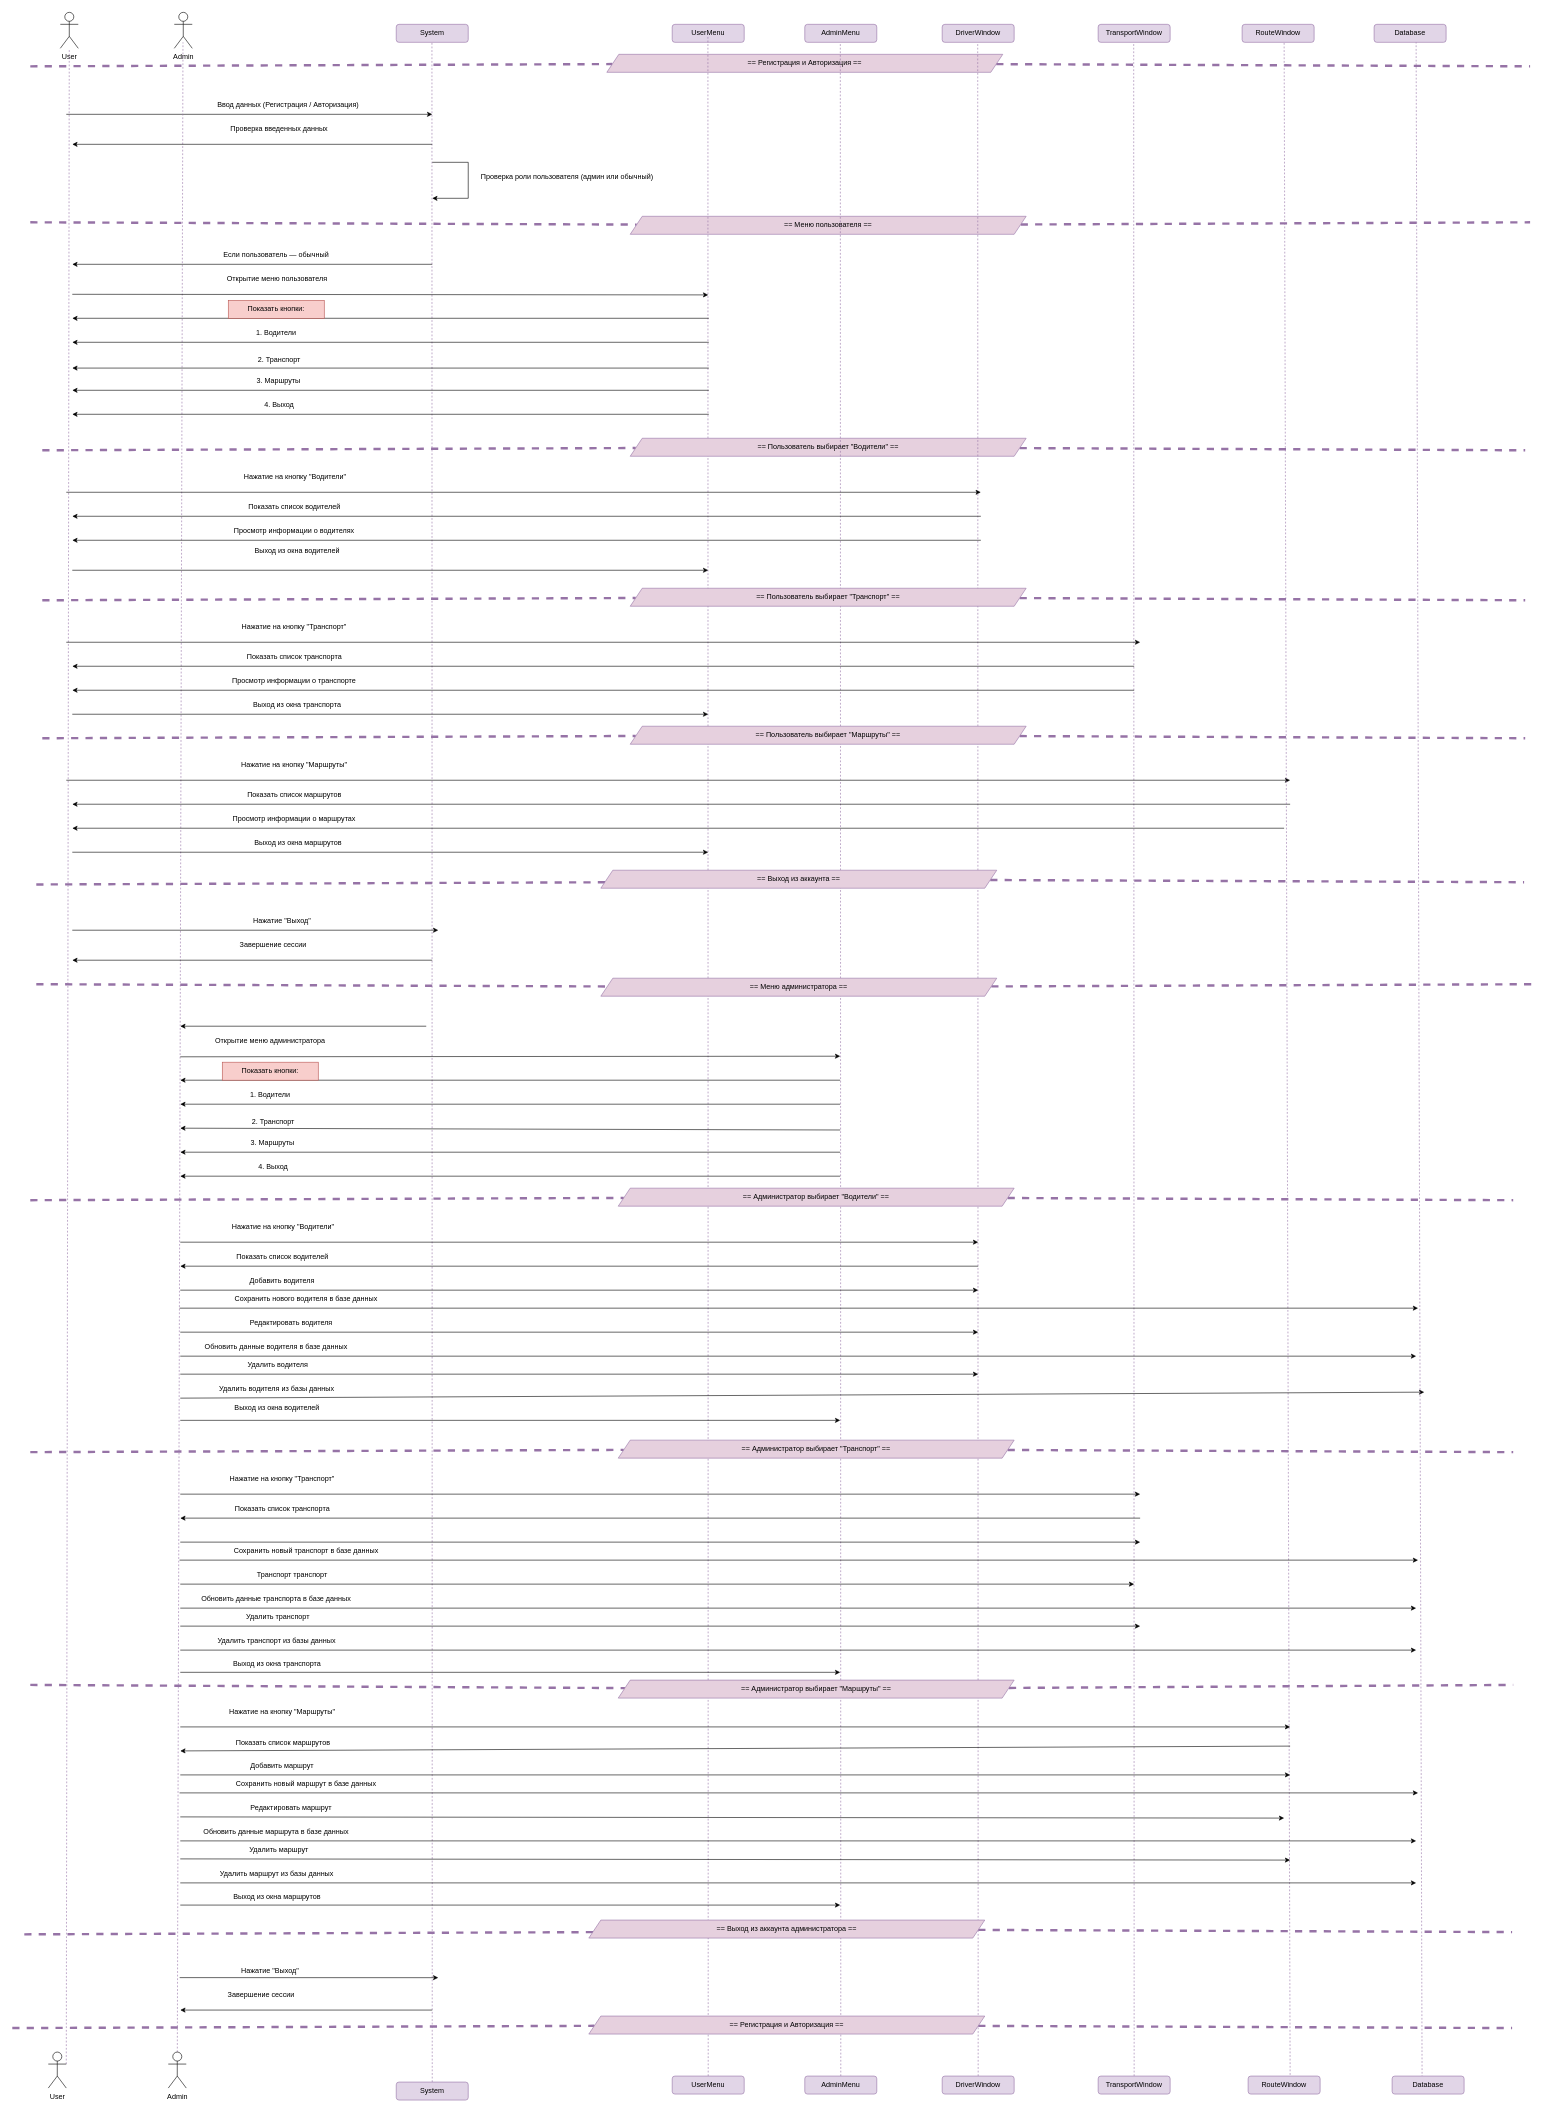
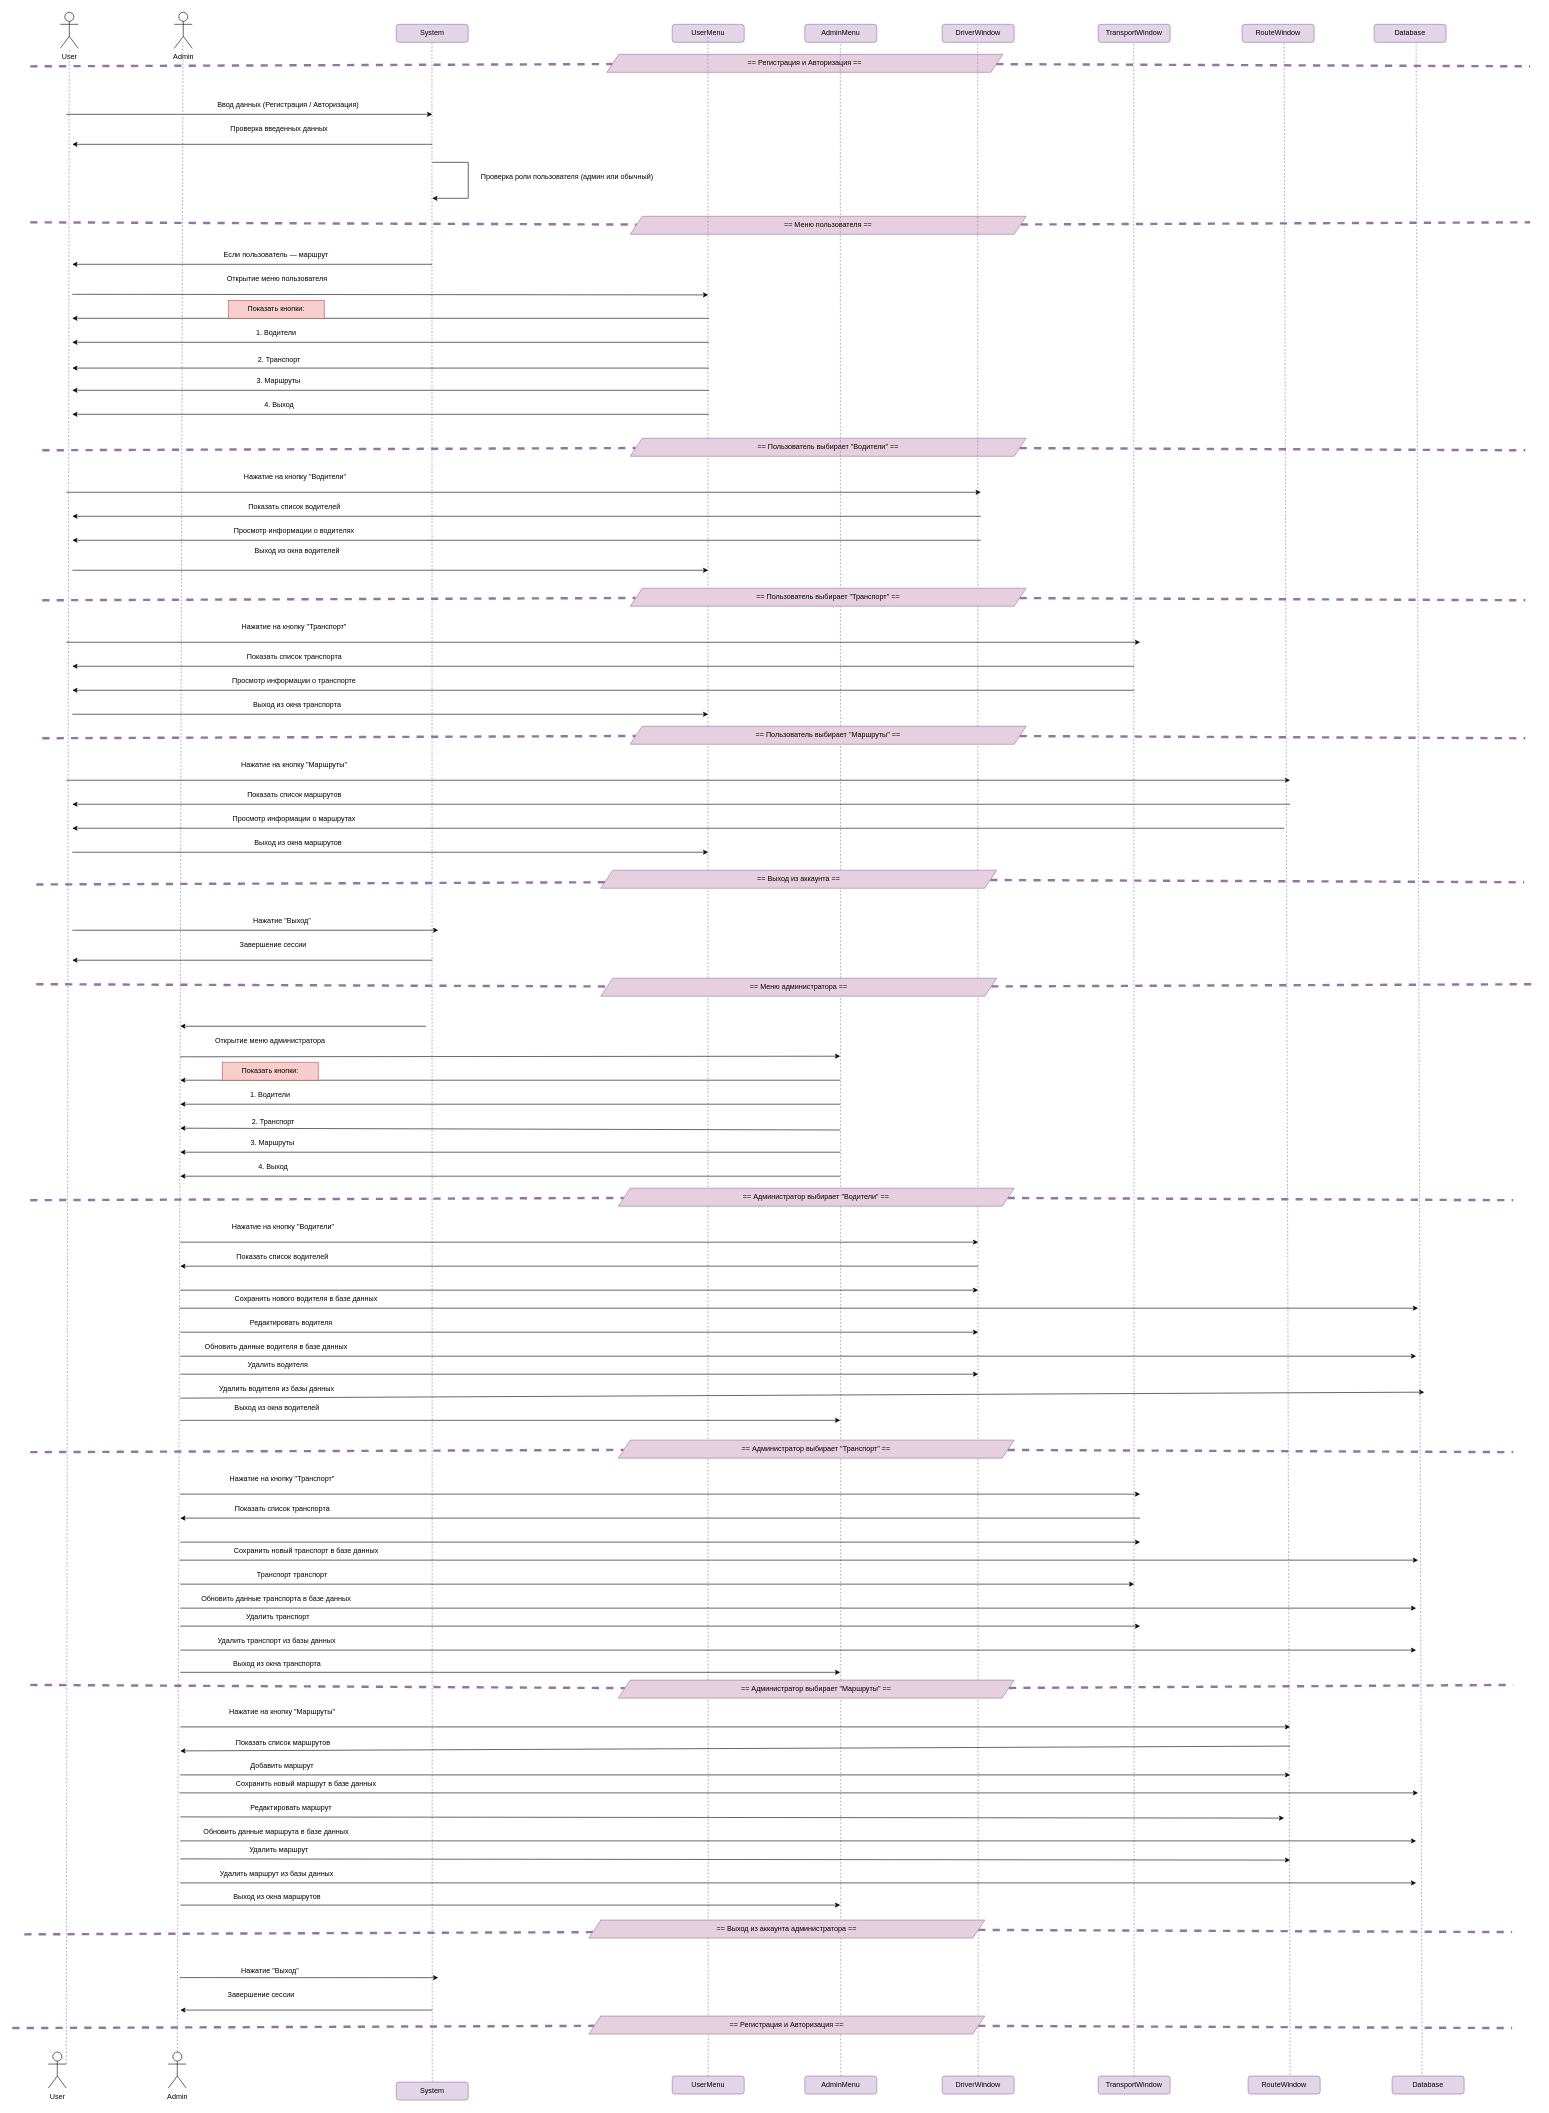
- <mxCell id="26" value="Если пользователь — обычный" style="text;html=1;align=center;verticalAlign=middle;whiteSpace=wrap;rounded=0;" vertex="1" parent="1"><mxGeometry x="350" y="410" width="220" height="30" as="geometry" /></mxCell>
+ <mxCell id="26" value="Если пользователь — маршрут" style="text;html=1;align=center;verticalAlign=middle;whiteSpace=wrap;rounded=0;" vertex="1" parent="1"><mxGeometry x="350" y="410" width="220" height="30" as="geometry" /></mxCell>
- <mxCell id="108" value="Добавить водителя" style="text;html=1;align=center;verticalAlign=middle;whiteSpace=wrap;rounded=0;" vertex="1" parent="1"><mxGeometry x="331.25" y="2120" width="277.5" height="30" as="geometry" /></mxCell>
